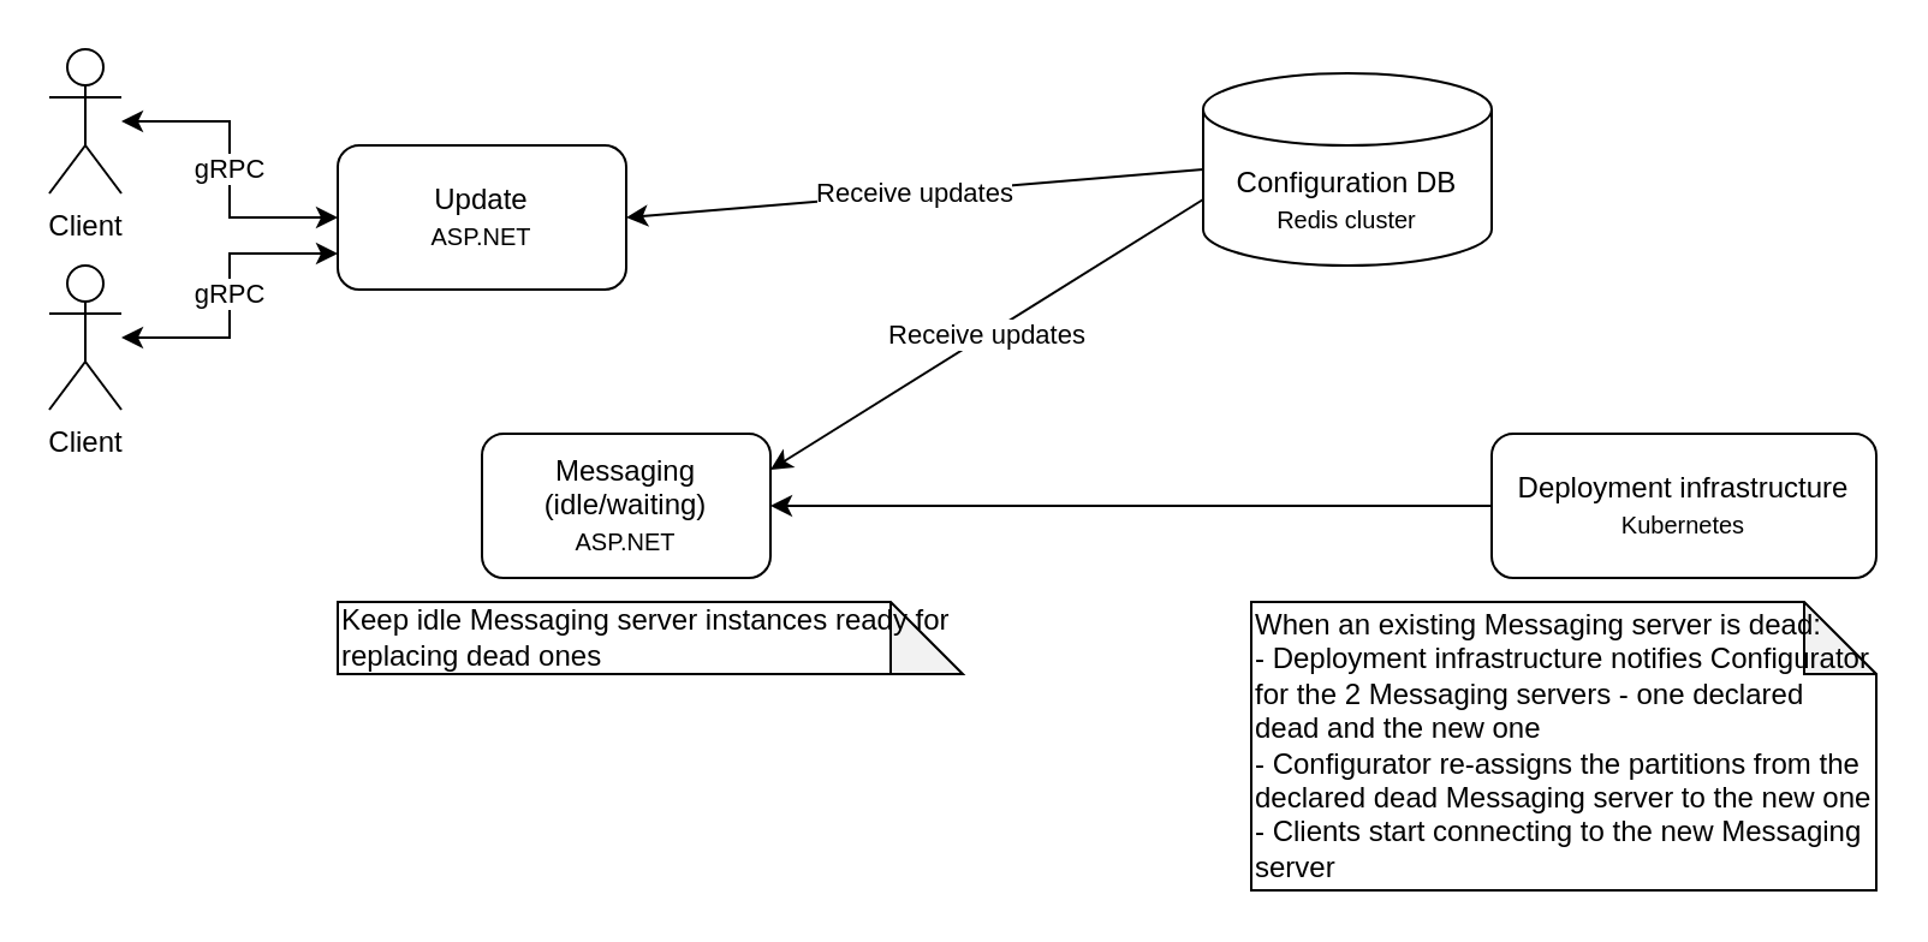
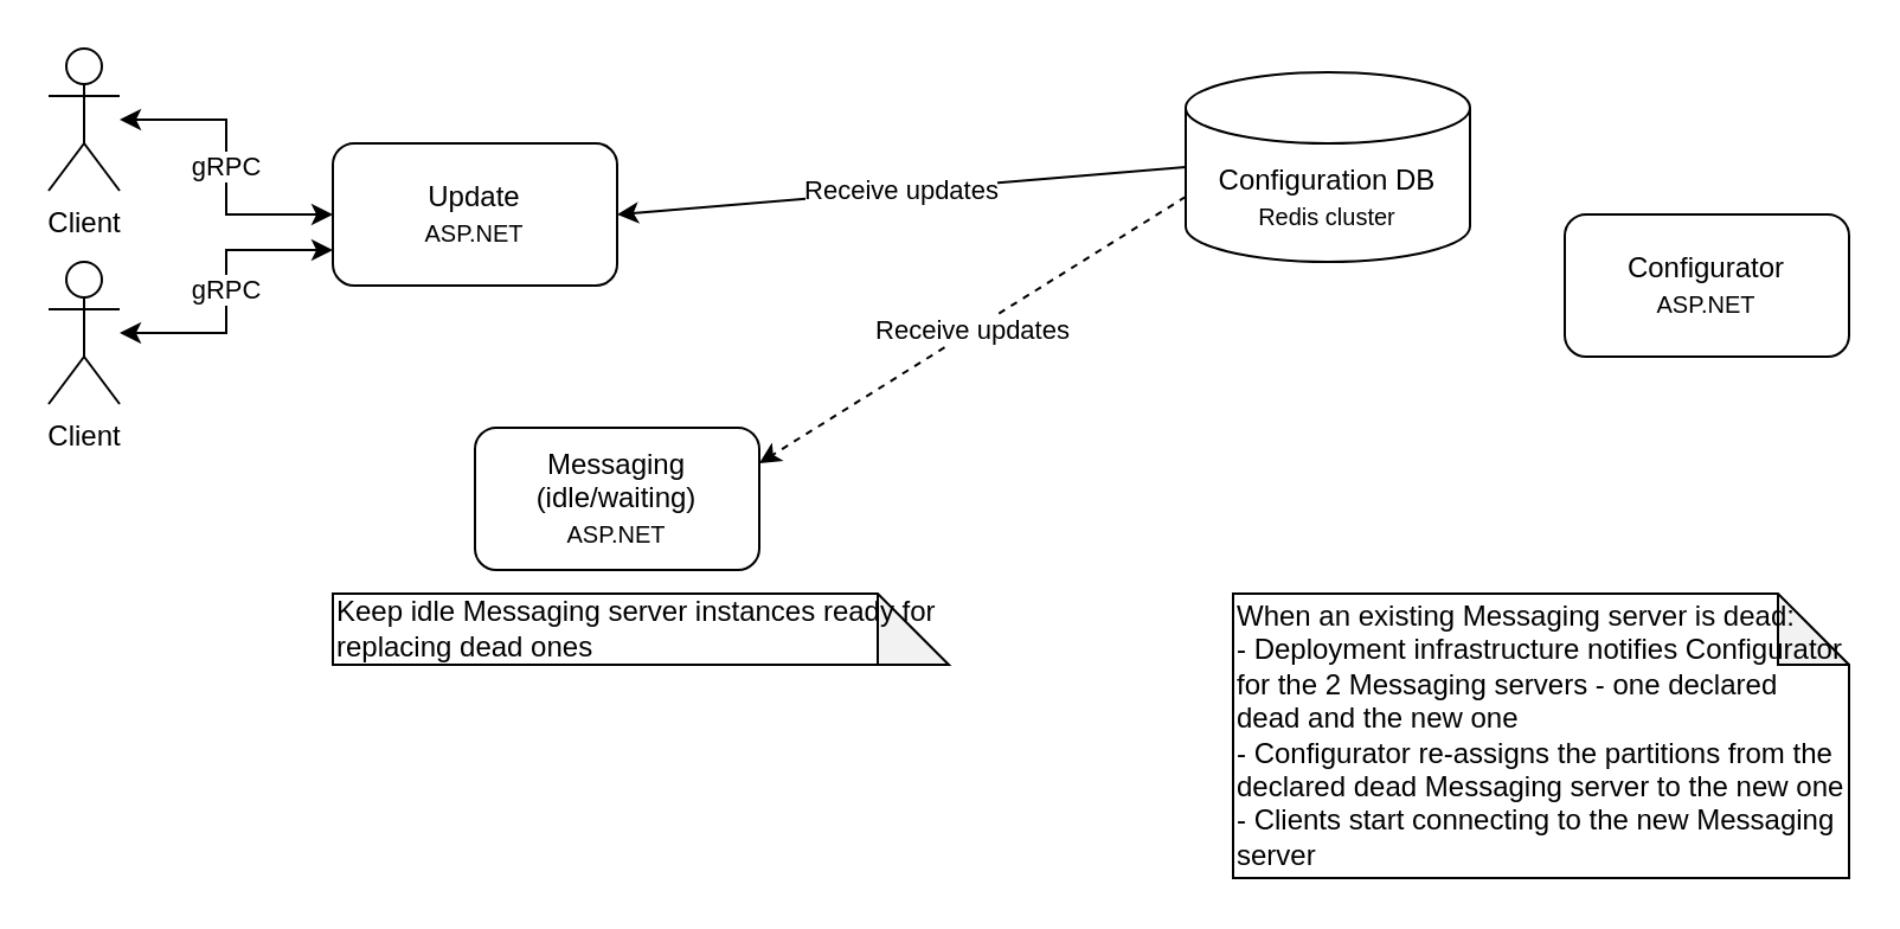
- <mxCell id="15" value="Receive updates" style="endArrow=classic;html=1;exitX=0;exitY=0;exitDx=0;exitDy=52.5;entryX=1;entryY=0.25;entryDx=0;entryDy=0;exitPerimeter=0;" parent="1" source="9" target="12" edge="1"><mxGeometry width="50" height="50" relative="1" as="geometry"><mxPoint x="510" y="80" as="sourcePoint" /><mxPoint x="270" y="85" as="targetPoint" /></mxGeometry></mxCell>
+ <mxCell id="15" value="Receive updates" style="endArrow=classic;html=1;exitX=0;exitY=0;exitDx=0;exitDy=52.5;entryX=1;entryY=0.25;entryDx=0;entryDy=0;exitPerimeter=0;dashed=1;" parent="1" source="9" target="12" edge="1"><mxGeometry width="50" height="50" relative="1" as="geometry"><mxPoint x="510" y="80" as="sourcePoint" /><mxPoint x="270" y="85" as="targetPoint" /></mxGeometry></mxCell>
+ <mxCell id="7" value="Configurator&lt;br&gt;&lt;font style=&quot;font-size: 10px&quot;&gt;ASP.NET&lt;/font&gt;" style="rounded=1;whiteSpace=wrap;html=1;" parent="1" vertex="1"><mxGeometry x="660" y="90" width="120" height="60" as="geometry" /></mxCell>
- <mxCell id="10" value="" style="edgeStyle=orthogonalEdgeStyle;rounded=0;orthogonalLoop=1;jettySize=auto;html=1;entryX=1;entryY=0.5;entryDx=0;entryDy=0;" parent="1" source="11" target="12" edge="1"><mxGeometry relative="1" as="geometry"><Array as="points"><mxPoint x="470" y="210" /><mxPoint x="470" y="210" /></Array></mxGeometry></mxCell>
- <mxCell id="11" value="Deployment infrastructure&lt;br&gt;&lt;font style=&quot;font-size: 10px&quot;&gt;Kubernetes&lt;/font&gt;" style="rounded=1;whiteSpace=wrap;html=1;" parent="1" vertex="1"><mxGeometry x="620" y="180" width="160" height="60" as="geometry" /></mxCell>
